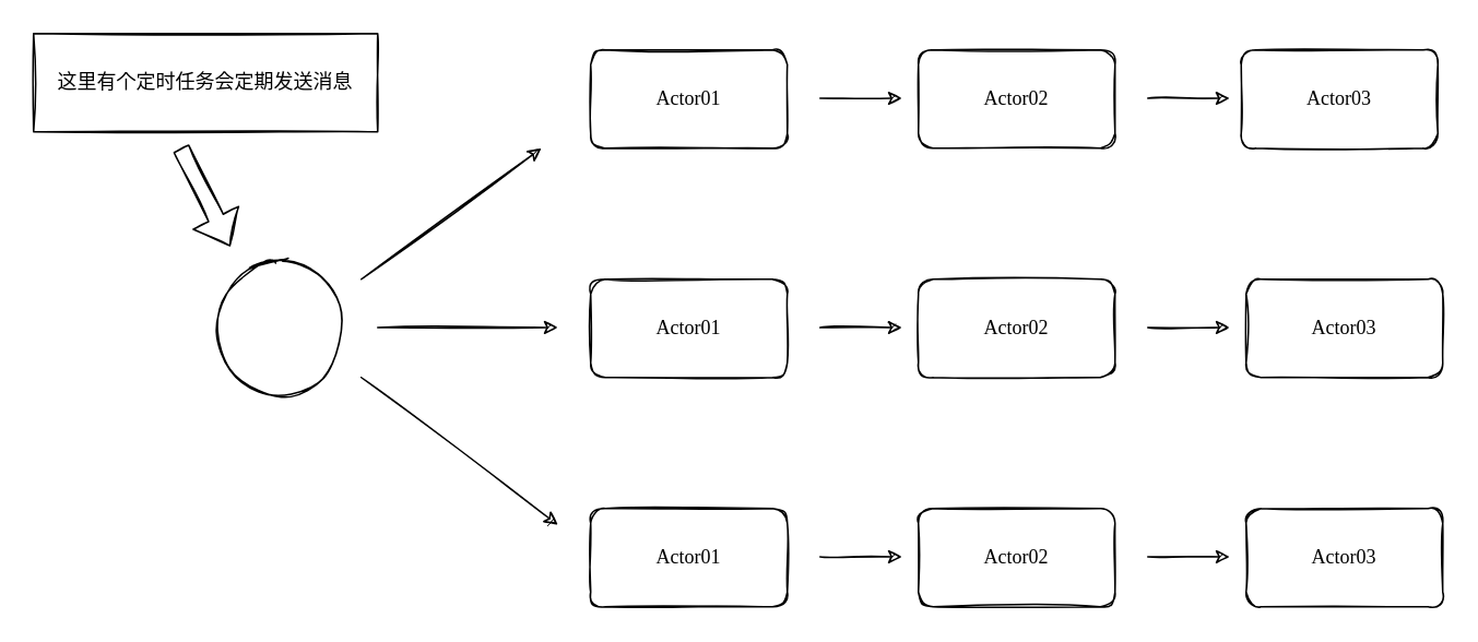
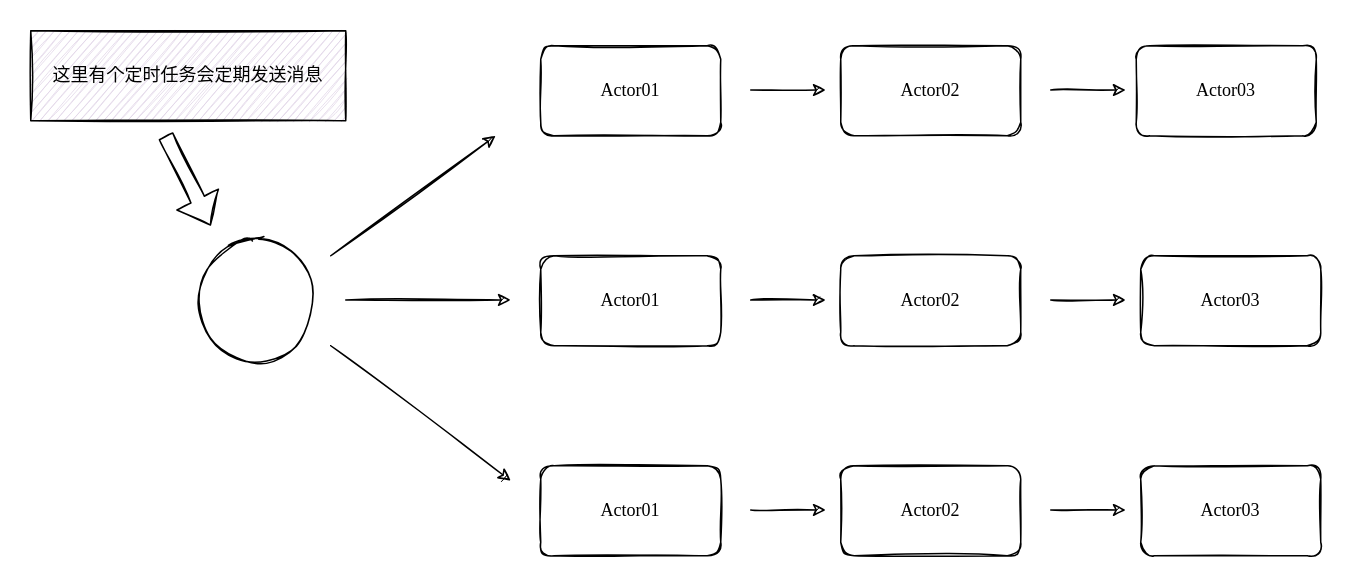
- <mxCell id="16" value="这里有个定时任务会定期发送消息" style="rounded=0;whiteSpace=wrap;html=1;sketch=1;fontFamily=Comic Sans MS;" parent="1" vertex="1"><mxGeometry x="20" y="20" width="210" height="60" as="geometry" /></mxCell>
+ <mxCell id="16" value="这里有个定时任务会定期发送消息" style="rounded=0;whiteSpace=wrap;html=1;sketch=1;fontFamily=Comic Sans MS;fillColor=#e1d5e7;" parent="1" vertex="1"><mxGeometry x="20" y="20" width="210" height="60" as="geometry" /></mxCell>
